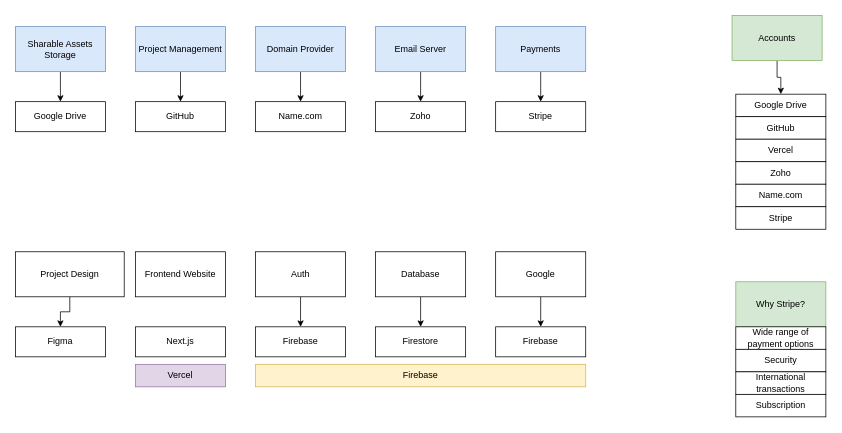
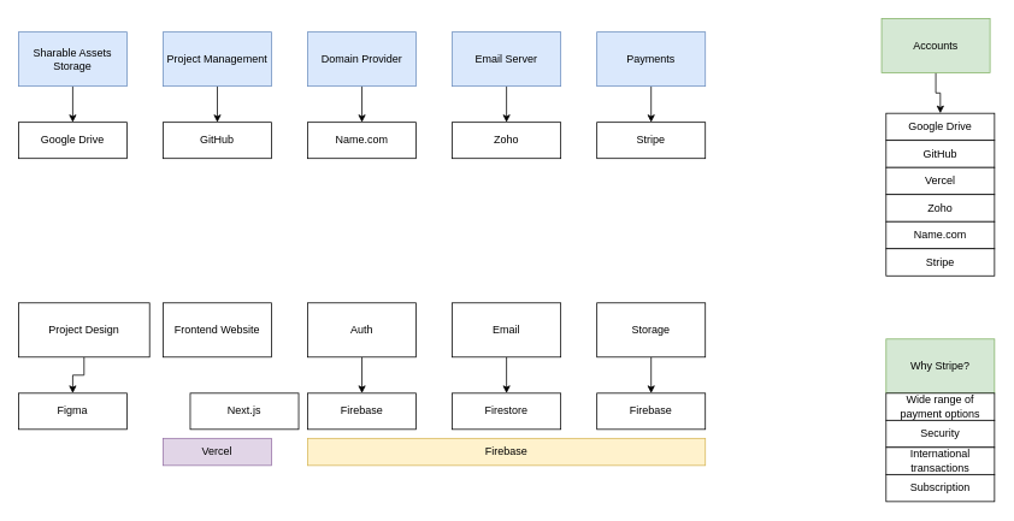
- <mxCell id="8" value="Database" style="rounded=0;whiteSpace=wrap;html=1;" parent="1" vertex="1"><mxGeometry x="500" y="335" width="120" height="60" as="geometry" /></mxCell>
+ <mxCell id="8" value="Email" style="rounded=0;whiteSpace=wrap;html=1;" parent="1" vertex="1"><mxGeometry x="500" y="335" width="120" height="60" as="geometry" /></mxCell>
- <mxCell id="38" value="Google" style="rounded=0;whiteSpace=wrap;html=1;" parent="1" vertex="1"><mxGeometry x="660" y="335" width="120" height="60" as="geometry" /></mxCell>
+ <mxCell id="38" value="Storage" style="rounded=0;whiteSpace=wrap;html=1;" parent="1" vertex="1"><mxGeometry x="660" y="335" width="120" height="60" as="geometry" /></mxCell>
- <mxCell id="5" value="Next.js" style="rounded=0;whiteSpace=wrap;html=1;" parent="1" vertex="1"><mxGeometry x="180" y="435" width="120" height="40" as="geometry" /></mxCell>
+ <mxCell id="5" value="Next.js" style="rounded=0;whiteSpace=wrap;html=1;" parent="1" vertex="1"><mxGeometry x="210" y="435" width="120" height="40" as="geometry" /></mxCell>
